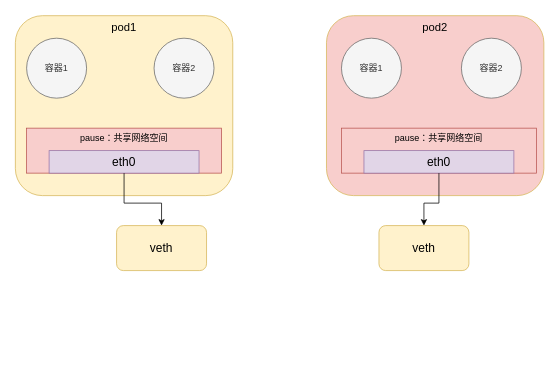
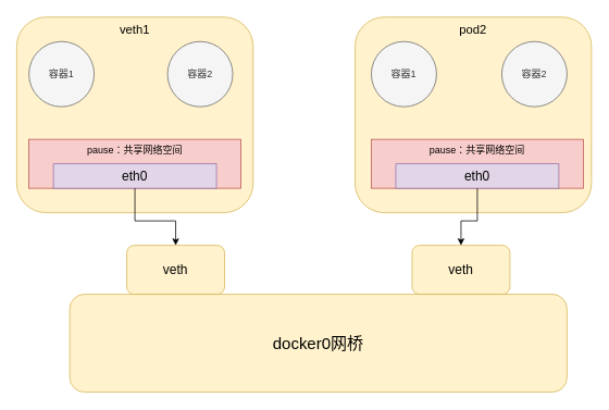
- <mxCell id="8" value="pod1" style="rounded=1;whiteSpace=wrap;html=1;fillColor=#fff2cc;strokeColor=#d6b656;verticalAlign=top;fontSize=15;" vertex="1" parent="1"><mxGeometry x="20" y="20" width="290" height="240" as="geometry" /></mxCell>
+ <mxCell id="8" value="veth1" style="rounded=1;whiteSpace=wrap;html=1;fillColor=#fff2cc;strokeColor=#d6b656;verticalAlign=top;fontSize=15;" vertex="1" parent="1"><mxGeometry x="20" y="20" width="290" height="240" as="geometry" /></mxCell>
- <mxCell id="2" value="pod2" style="rounded=1;whiteSpace=wrap;html=1;fillColor=#f8cecc;strokeColor=#d6b656;verticalAlign=top;fontSize=15;" vertex="1" parent="1"><mxGeometry x="435" y="20" width="290" height="240" as="geometry" /></mxCell>
+ <mxCell id="2" value="pod2" style="rounded=1;whiteSpace=wrap;html=1;fillColor=#fff2cc;strokeColor=#d6b656;verticalAlign=top;fontSize=15;" vertex="1" parent="1"><mxGeometry x="435" y="20" width="290" height="240" as="geometry" /></mxCell>
+ <mxCell id="7" value="docker0网桥" style="rounded=1;whiteSpace=wrap;html=1;fillColor=#fff2cc;strokeColor=#d6b656;fontSize=20;" vertex="1" parent="1"><mxGeometry x="85" y="360" width="610" height="120" as="geometry" /></mxCell>
